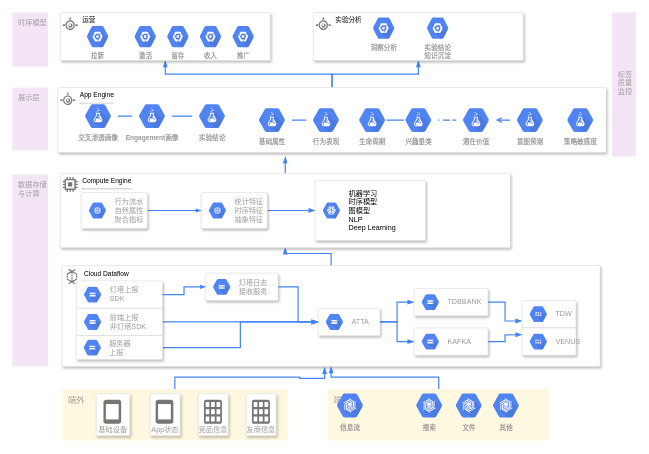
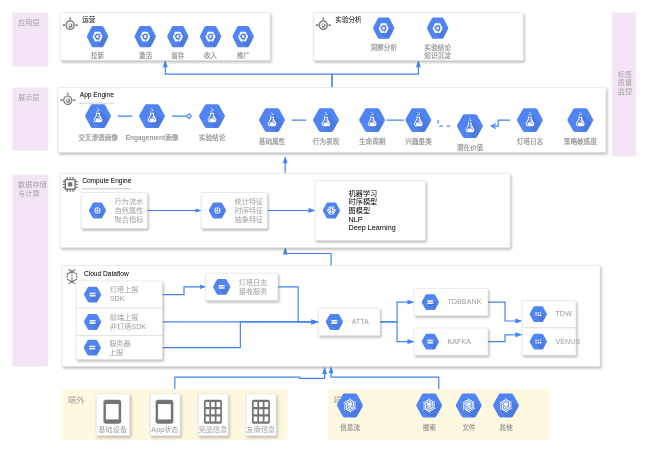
- <mxCell id="83" value="时序模型" style="sketch=0;points=[[0,0,0],[0.25,0,0],[0.5,0,0],[0.75,0,0],[1,0,0],[1,0.25,0],[1,0.5,0],[1,0.75,0],[1,1,0],[0.75,1,0],[0.5,1,0],[0.25,1,0],[0,1,0],[0,0.75,0],[0,0.5,0],[0,0.25,0]];rounded=1;absoluteArcSize=1;arcSize=2;html=1;strokeColor=none;gradientColor=none;shadow=0;dashed=0;fontSize=12;fontColor=#9E9E9E;align=left;verticalAlign=top;spacing=10;spacingTop=-4;fillColor=#F3E5F5;" vertex="1" parent="1"><mxGeometry x="20" y="20" width="60" height="90" as="geometry" /></mxCell>
+ <mxCell id="83" value="应用层" style="sketch=0;points=[[0,0,0],[0.25,0,0],[0.5,0,0],[0.75,0,0],[1,0,0],[1,0.25,0],[1,0.5,0],[1,0.75,0],[1,1,0],[0.75,1,0],[0.5,1,0],[0.25,1,0],[0,1,0],[0,0.75,0],[0,0.5,0],[0,0.25,0]];rounded=1;absoluteArcSize=1;arcSize=2;html=1;strokeColor=none;gradientColor=none;shadow=0;dashed=0;fontSize=12;fontColor=#9E9E9E;align=left;verticalAlign=top;spacing=10;spacingTop=-4;fillColor=#F3E5F5;" vertex="1" parent="1"><mxGeometry x="20" y="20" width="60" height="90" as="geometry" /></mxCell>
- <mxCell id="9" value="" style="edgeStyle=orthogonalEdgeStyle;rounded=0;orthogonalLoop=1;jettySize=auto;html=1;fontSize=14;endArrow=none;endFill=0;strokeColor=#4284F3;strokeWidth=2;" edge="1" parent="4" source="8" target="7"><mxGeometry relative="1" as="geometry" /></mxCell>
+ <mxCell id="9" value="" style="edgeStyle=orthogonalEdgeStyle;rounded=0;orthogonalLoop=1;jettySize=auto;html=1;fontSize=14;endArrow=diamond;endFill=0;strokeColor=#4284F3;strokeWidth=2;" edge="1" parent="4" source="8" target="7"><mxGeometry relative="1" as="geometry" /></mxCell>
- <mxCell id="80" value="潜在价值" style="sketch=0;html=1;fillColor=#5184F3;strokeColor=none;verticalAlign=top;labelPosition=center;verticalLabelPosition=bottom;align=center;spacingTop=-6;fontSize=11;fontStyle=1;fontColor=#999999;shape=mxgraph.gcp2.hexIcon;prIcon=cloud_datalab" vertex="1" parent="1"><mxGeometry x="760" y="170" width="66" height="58.5" as="geometry" /></mxCell>
+ <mxCell id="80" value="潜在价值" style="sketch=0;html=1;fillColor=#5184F3;strokeColor=none;verticalAlign=top;labelPosition=center;verticalLabelPosition=bottom;align=center;spacingTop=-6;fontSize=11;fontStyle=1;fontColor=#999999;shape=mxgraph.gcp2.hexIcon;prIcon=cloud_datalab" vertex="1" parent="1"><mxGeometry x="750" y="180" width="66" height="58.5" as="geometry" /></mxCell>
- <mxCell id="78" value="意图预测" style="sketch=0;html=1;fillColor=#5184F3;strokeColor=none;verticalAlign=top;labelPosition=center;verticalLabelPosition=bottom;align=center;spacingTop=-6;fontSize=11;fontStyle=1;fontColor=#999999;shape=mxgraph.gcp2.hexIcon;prIcon=cloud_datalab" vertex="1" parent="1"><mxGeometry x="850" y="170" width="66" height="58.5" as="geometry" /></mxCell>
+ <mxCell id="78" value="灯塔日志" style="sketch=0;html=1;fillColor=#5184F3;strokeColor=none;verticalAlign=top;labelPosition=center;verticalLabelPosition=bottom;align=center;spacingTop=-6;fontSize=11;fontStyle=1;fontColor=#999999;shape=mxgraph.gcp2.hexIcon;prIcon=cloud_datalab" vertex="1" parent="1"><mxGeometry x="850" y="170" width="66" height="58.5" as="geometry" /></mxCell>
